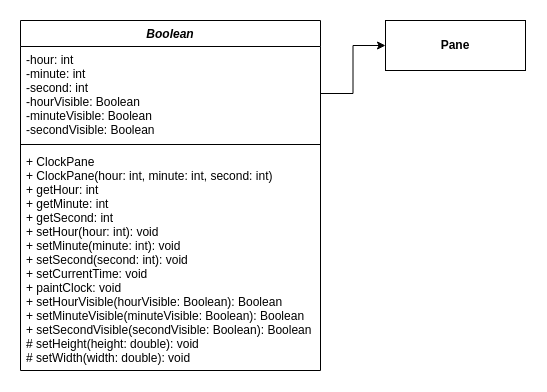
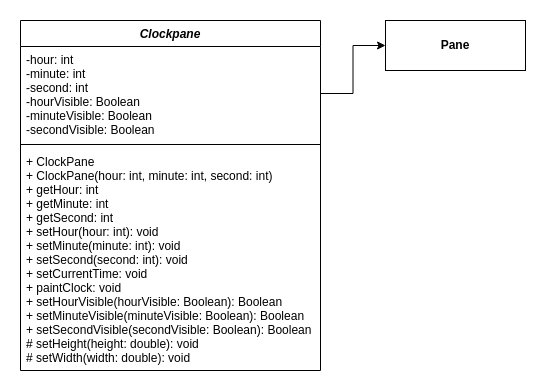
- <mxCell id="2" value="Boolean" style="swimlane;fontStyle=3;align=center;verticalAlign=top;childLayout=stackLayout;horizontal=1;startSize=26;horizontalStack=0;resizeParent=1;resizeParentMax=0;resizeLast=0;collapsible=1;marginBottom=0;" vertex="1" parent="1"><mxGeometry x="20" y="20" width="300" height="350" as="geometry" /></mxCell>
+ <mxCell id="2" value="Clockpane" style="swimlane;fontStyle=3;align=center;verticalAlign=top;childLayout=stackLayout;horizontal=1;startSize=26;horizontalStack=0;resizeParent=1;resizeParentMax=0;resizeLast=0;collapsible=1;marginBottom=0;" vertex="1" parent="1"><mxGeometry x="20" y="20" width="300" height="350" as="geometry" /></mxCell>
